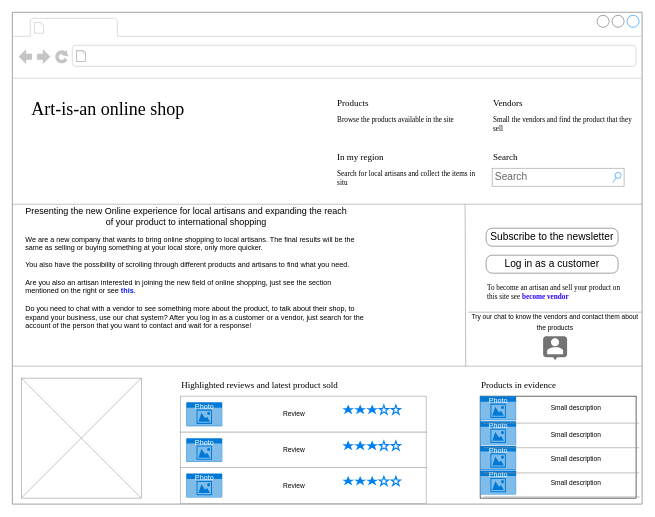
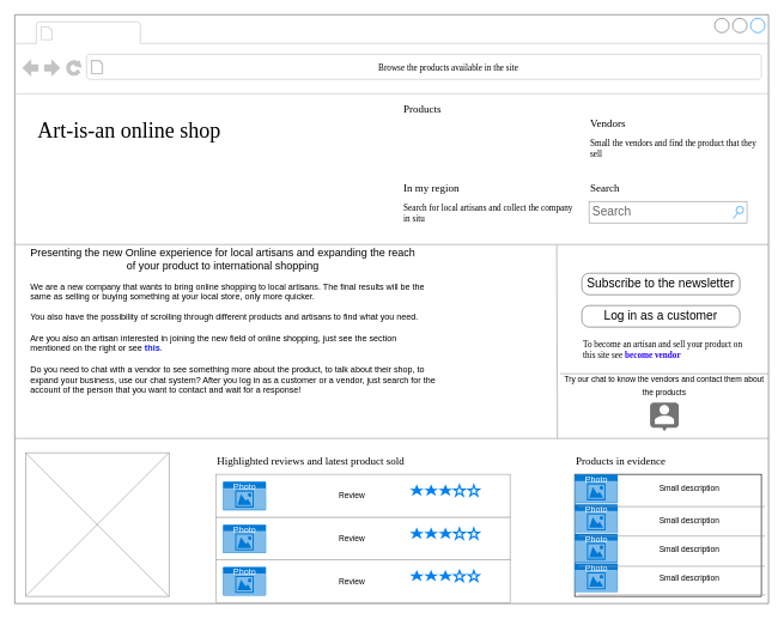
- <mxCell id="5" value="Products" style="text;html=1;points=[];align=left;verticalAlign=top;spacingTop=-4;fontSize=15;fontFamily=Verdana" parent="2" vertex="1"><mxGeometry x="540" y="140" width="170" height="30" as="geometry" /></mxCell>
+ <mxCell id="5" value="Products" style="text;html=1;points=[];align=left;verticalAlign=top;spacingTop=-4;fontSize=15;fontFamily=Verdana" parent="2" vertex="1"><mxGeometry x="540" y="120" width="170" height="30" as="geometry" /></mxCell>
- <mxCell id="6" value="Browse the products available in the site" style="text;html=1;points=[];align=left;verticalAlign=top;spacingTop=-4;fontSize=12;fontFamily=Verdana;whiteSpace=wrap;" parent="2" vertex="1"><mxGeometry x="540" y="170" width="240" height="40" as="geometry" /></mxCell>
+ <mxCell id="6" value="Browse the products available in the site" style="text;html=1;points=[];align=left;verticalAlign=top;spacingTop=-4;fontSize=12;fontFamily=Verdana;whiteSpace=wrap;" parent="2" vertex="1"><mxGeometry x="505" y="65" width="240" height="40" as="geometry" /></mxCell>
- <mxCell id="8" value="Search for local artisans and collect the items in situ" style="text;html=1;points=[];align=left;verticalAlign=top;spacingTop=-4;fontSize=12;fontFamily=Verdana;whiteSpace=wrap;" parent="2" vertex="1"><mxGeometry x="540" y="260" width="240" height="40" as="geometry" /></mxCell>
+ <mxCell id="8" value="Search for local artisans and collect the company in situ" style="text;html=1;points=[];align=left;verticalAlign=top;spacingTop=-4;fontSize=12;fontFamily=Verdana;whiteSpace=wrap;" parent="2" vertex="1"><mxGeometry x="540" y="260" width="240" height="40" as="geometry" /></mxCell>
